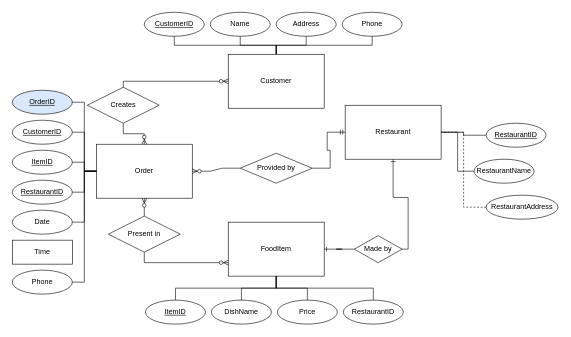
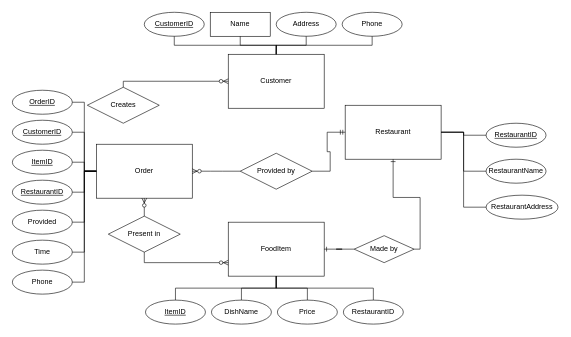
- <mxCell id="7" value="Name" style="ellipse;whiteSpace=wrap;html=1;align=center;" vertex="1" parent="1"><mxGeometry x="350" y="20" width="100" height="40" as="geometry" /></mxCell>
+ <mxCell id="7" value="Name" style="whiteSpace=wrap;html=1;align=center;rounded=0;" vertex="1" parent="1"><mxGeometry x="350" y="20" width="100" height="40" as="geometry" /></mxCell>
- <mxCell id="28" value="OrderID" style="ellipse;whiteSpace=wrap;html=1;align=center;fontStyle=4;fillColor=#dae8fc;" vertex="1" parent="1"><mxGeometry x="20" y="150" width="100" height="40" as="geometry" /></mxCell>
+ <mxCell id="28" value="OrderID" style="ellipse;whiteSpace=wrap;html=1;align=center;fontStyle=4;" vertex="1" parent="1"><mxGeometry x="20" y="150" width="100" height="40" as="geometry" /></mxCell>
- <mxCell id="50" value="" style="edgeStyle=orthogonalEdgeStyle;fontSize=12;html=1;endArrow=ERzeroToMany;endFill=1;rounded=0;entryX=0.5;entryY=0;entryDx=0;entryDy=0;exitX=0.5;exitY=1;exitDx=0;exitDy=0;" edge="1" parent="1" source="48" target="5"><mxGeometry width="100" height="100" relative="1" as="geometry"><mxPoint x="280" y="215" as="sourcePoint" /><mxPoint x="420" y="205" as="targetPoint" /></mxGeometry></mxCell>
- <mxCell id="51" value="Provided by" style="shape=rhombus;perimeter=rhombusPerimeter;whiteSpace=wrap;html=1;align=center;" vertex="1" parent="1"><mxGeometry x="400" y="255" width="120" height="50" as="geometry" /></mxCell>
+ <mxCell id="51" value="Provided by" style="shape=rhombus;perimeter=rhombusPerimeter;whiteSpace=wrap;html=1;align=center;" vertex="1" parent="1"><mxGeometry x="400" y="255" width="120" height="60" as="geometry" /></mxCell>
- <mxCell id="15" value="RestaurantName" style="ellipse;whiteSpace=wrap;html=1;align=center;" vertex="1" parent="1"><mxGeometry x="790" y="265" width="100" height="40" as="geometry" /></mxCell>
+ <mxCell id="15" value="RestaurantName" style="ellipse;whiteSpace=wrap;html=1;align=center;" vertex="1" parent="1"><mxGeometry x="810" y="265" width="100" height="40" as="geometry" /></mxCell>
- <mxCell id="19" value="" style="endArrow=none;html=1;rounded=0;entryX=1;entryY=0.5;entryDx=0;entryDy=0;exitX=0;exitY=0.5;exitDx=0;exitDy=0;edgeStyle=orthogonalEdgeStyle;dashed=1;" edge="1" parent="1" source="16" target="4"><mxGeometry relative="1" as="geometry"><mxPoint x="480" y="330" as="sourcePoint" /><mxPoint x="640" y="330" as="targetPoint" /></mxGeometry></mxCell>
+ <mxCell id="19" value="" style="endArrow=none;html=1;rounded=0;entryX=1;entryY=0.5;entryDx=0;entryDy=0;exitX=0;exitY=0.5;exitDx=0;exitDy=0;edgeStyle=orthogonalEdgeStyle;" edge="1" parent="1" source="16" target="4"><mxGeometry relative="1" as="geometry"><mxPoint x="480" y="330" as="sourcePoint" /><mxPoint x="640" y="330" as="targetPoint" /></mxGeometry></mxCell>
- <mxCell id="32" value="Date" style="ellipse;whiteSpace=wrap;html=1;align=center;" vertex="1" parent="1"><mxGeometry x="20" y="350" width="100" height="40" as="geometry" /></mxCell>
+ <mxCell id="32" value="Provided" style="ellipse;whiteSpace=wrap;html=1;align=center;" vertex="1" parent="1"><mxGeometry x="20" y="350" width="100" height="40" as="geometry" /></mxCell>
- <mxCell id="42" value="Made by" style="shape=rhombus;perimeter=rhombusPerimeter;whiteSpace=wrap;html=1;align=center;" vertex="1" parent="1"><mxGeometry x="590" y="392.5" width="80" height="45" as="geometry" /></mxCell>
+ <mxCell id="42" value="Made by" style="shape=rhombus;perimeter=rhombusPerimeter;whiteSpace=wrap;html=1;align=center;" vertex="1" parent="1"><mxGeometry x="590" y="392.5" width="100" height="45" as="geometry" /></mxCell>
- <mxCell id="33" value="Time" style="whiteSpace=wrap;html=1;align=center;rounded=0;" vertex="1" parent="1"><mxGeometry x="20" y="400" width="100" height="40" as="geometry" /></mxCell>
+ <mxCell id="33" value="Time" style="ellipse;whiteSpace=wrap;html=1;align=center;" vertex="1" parent="1"><mxGeometry x="20" y="400" width="100" height="40" as="geometry" /></mxCell>
+ <mxCell id="40" value="" style="endArrow=none;html=1;rounded=0;exitX=1;exitY=0.5;exitDx=0;exitDy=0;entryX=0;entryY=0.5;entryDx=0;entryDy=0;edgeStyle=orthogonalEdgeStyle;" edge="1" parent="1" source="33" target="5"><mxGeometry relative="1" as="geometry"><mxPoint x="130" y="380" as="sourcePoint" /><mxPoint x="160" y="290" as="targetPoint" /></mxGeometry></mxCell>
